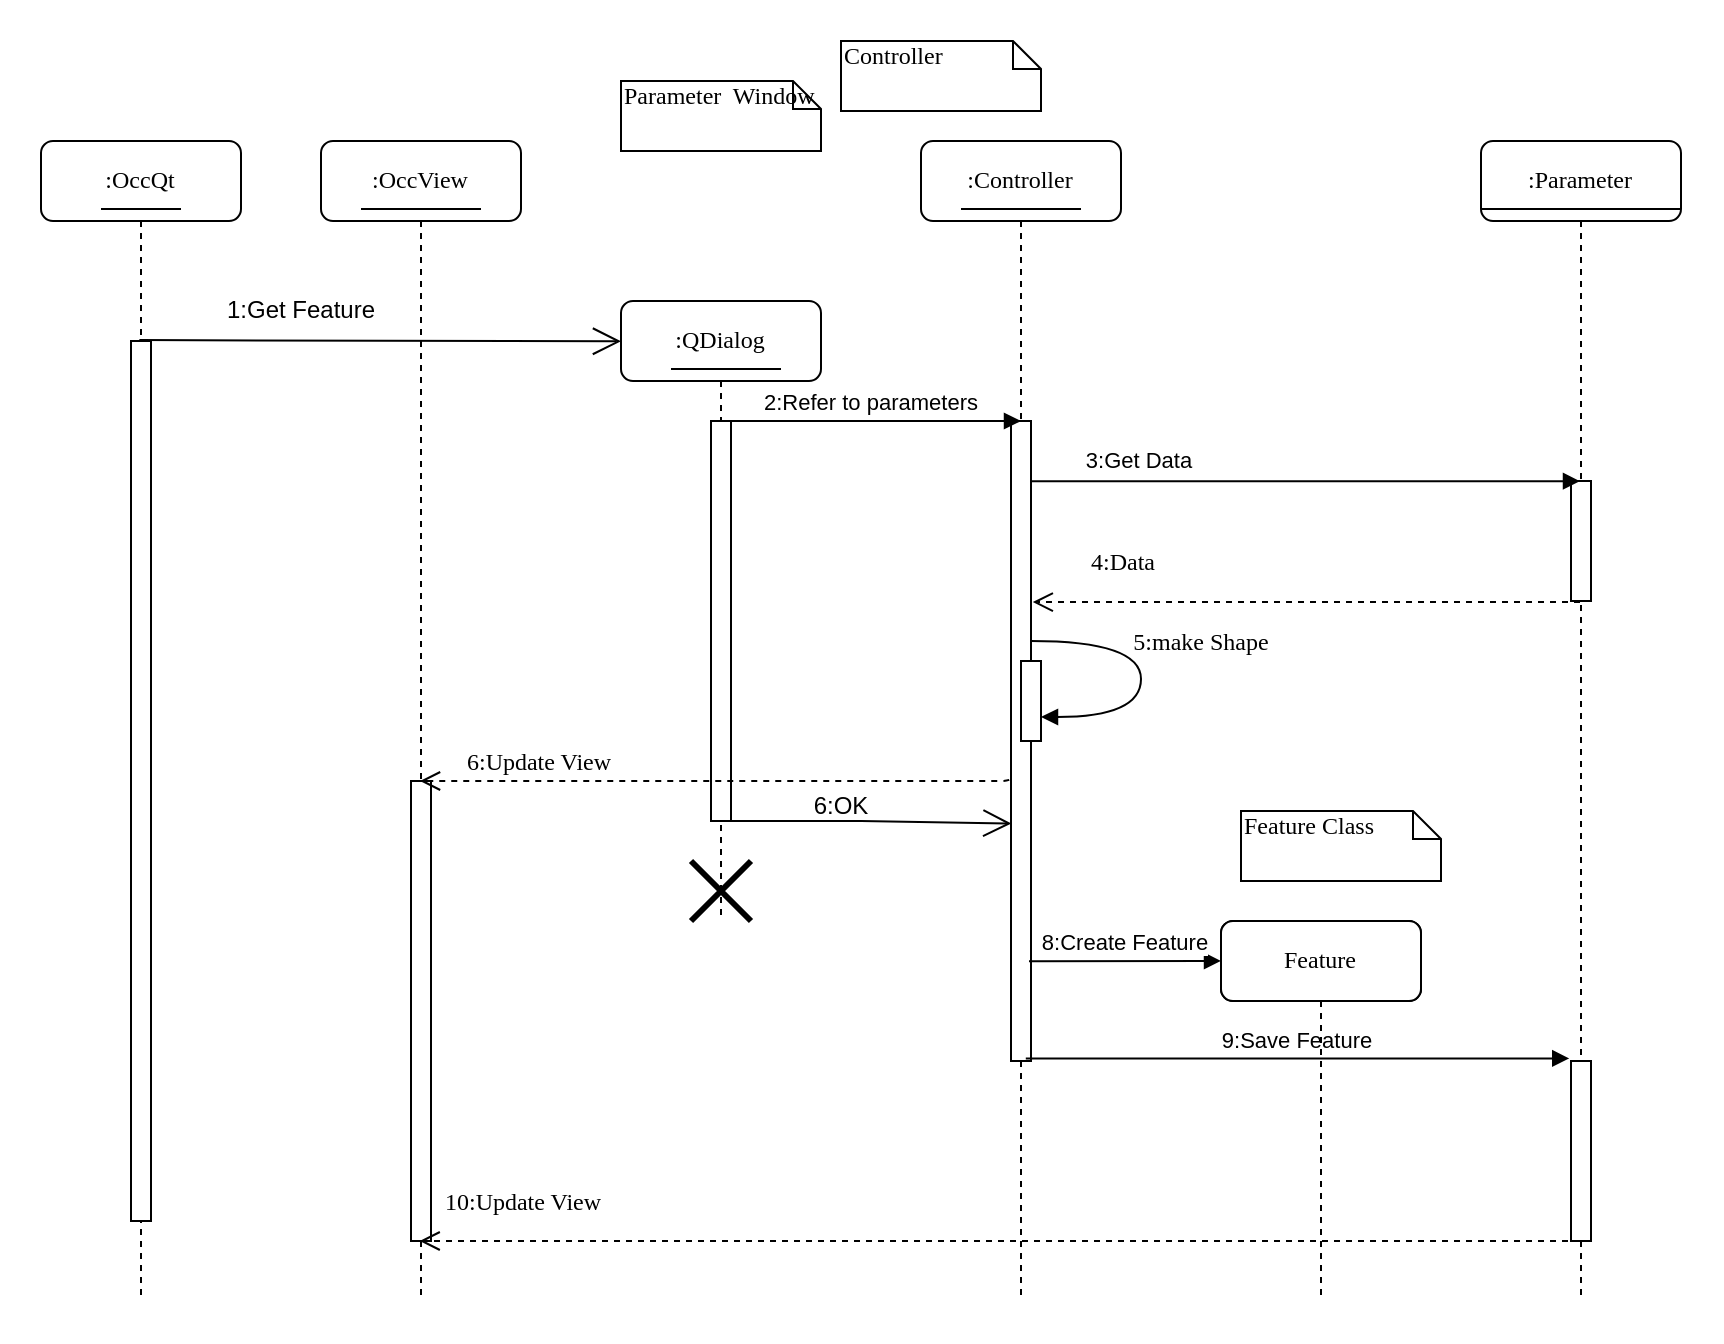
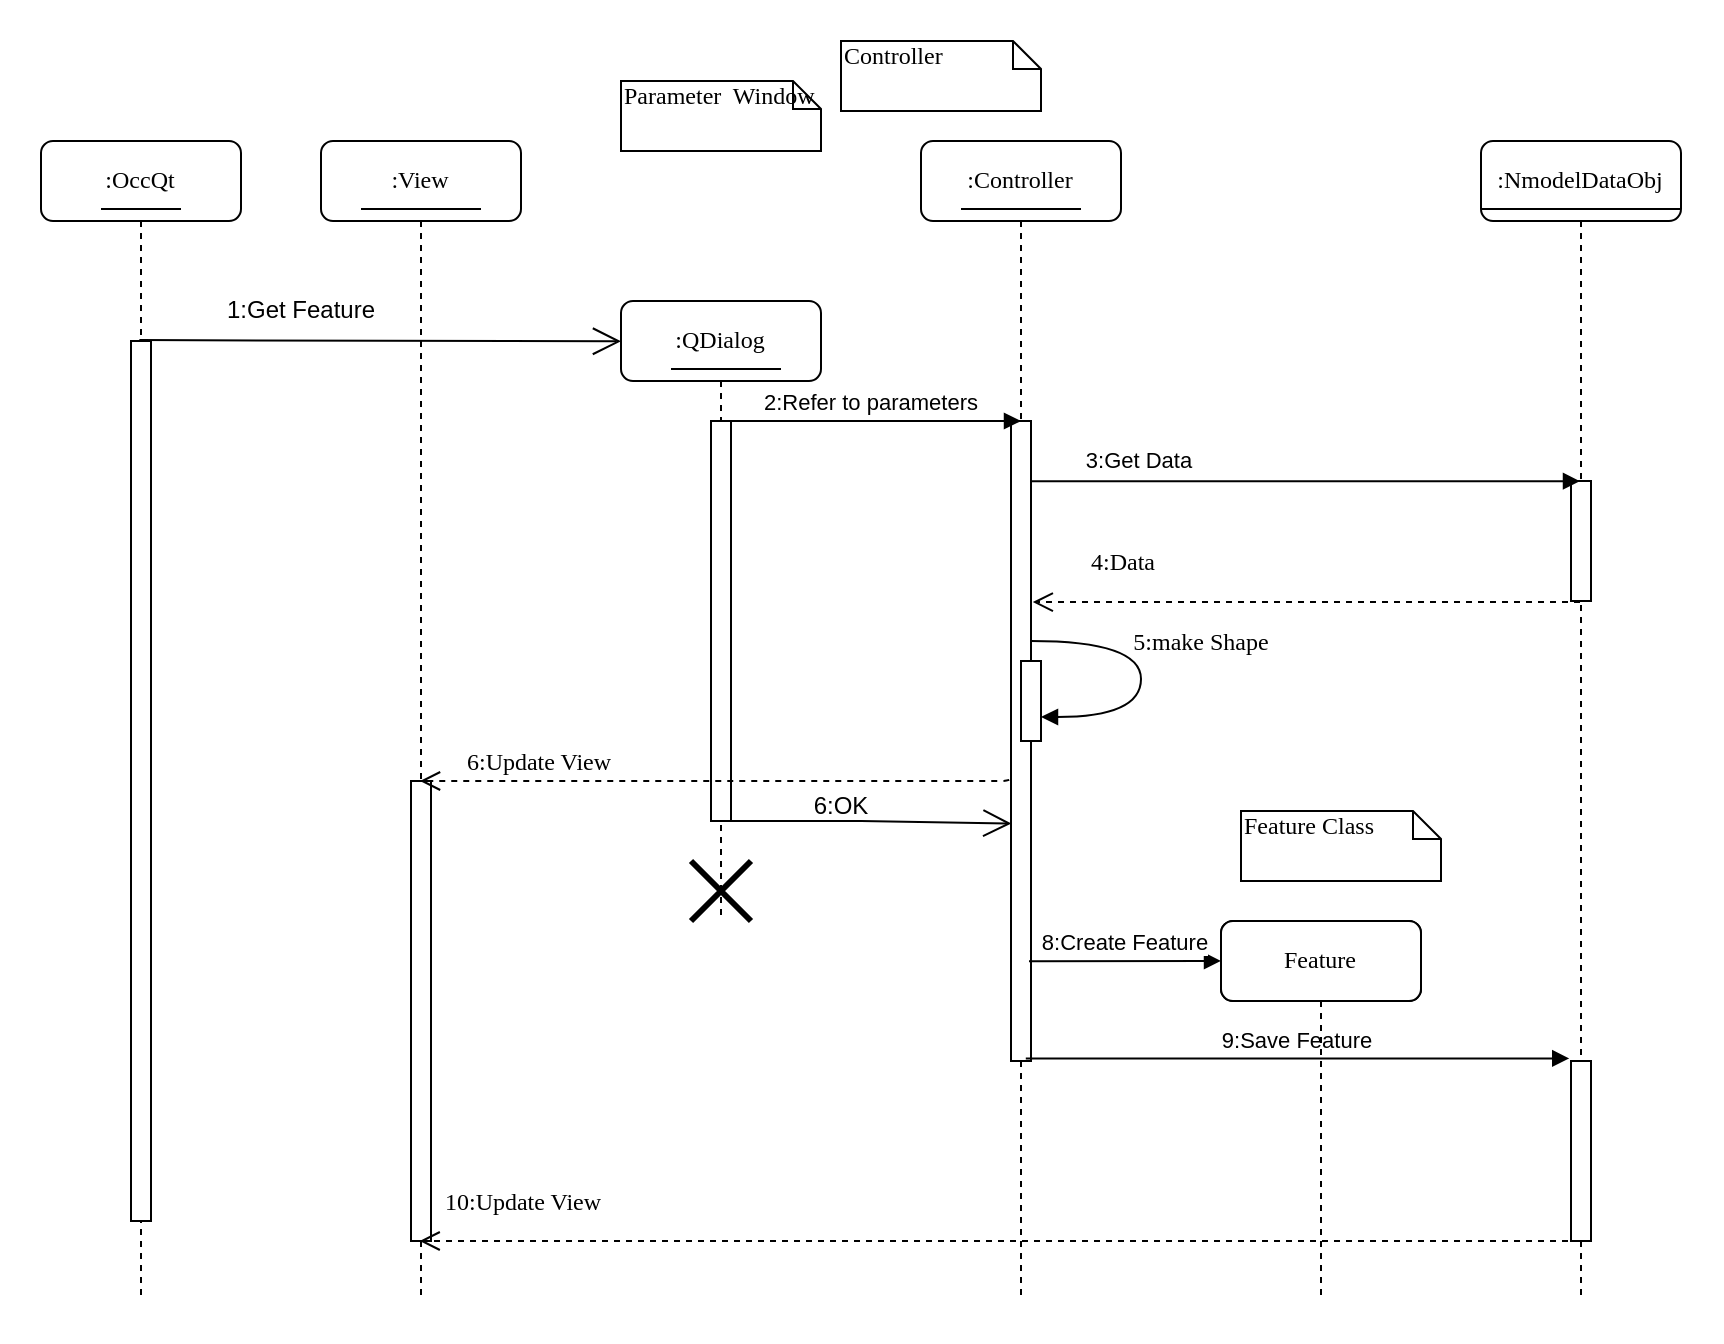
- <mxCell id="2" value=":OccView" style="shape=umlLifeline;perimeter=lifelinePerimeter;whiteSpace=wrap;html=1;container=1;collapsible=0;recursiveResize=0;outlineConnect=0;rounded=1;shadow=0;comic=0;labelBackgroundColor=none;strokeWidth=1;fontFamily=Verdana;fontSize=12;align=center;" parent="1" vertex="1"><mxGeometry x="160" y="70" width="100" height="580" as="geometry" /></mxCell>
+ <mxCell id="2" value=":View" style="shape=umlLifeline;perimeter=lifelinePerimeter;whiteSpace=wrap;html=1;container=1;collapsible=0;recursiveResize=0;outlineConnect=0;rounded=1;shadow=0;comic=0;labelBackgroundColor=none;strokeWidth=1;fontFamily=Verdana;fontSize=12;align=center;" parent="1" vertex="1"><mxGeometry x="160" y="70" width="100" height="580" as="geometry" /></mxCell>
- <mxCell id="17" value=":Parameter" style="shape=umlLifeline;perimeter=lifelinePerimeter;whiteSpace=wrap;html=1;container=1;collapsible=0;recursiveResize=0;outlineConnect=0;rounded=1;shadow=0;comic=0;labelBackgroundColor=none;strokeWidth=1;fontFamily=Verdana;fontSize=12;align=center;" parent="1" vertex="1"><mxGeometry x="740" y="70" width="100" height="580" as="geometry" /></mxCell>
+ <mxCell id="17" value=":NmodelDataObj" style="shape=umlLifeline;perimeter=lifelinePerimeter;whiteSpace=wrap;html=1;container=1;collapsible=0;recursiveResize=0;outlineConnect=0;rounded=1;shadow=0;comic=0;labelBackgroundColor=none;strokeWidth=1;fontFamily=Verdana;fontSize=12;align=center;" parent="1" vertex="1"><mxGeometry x="740" y="70" width="100" height="580" as="geometry" /></mxCell>
